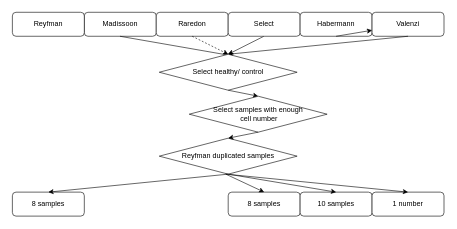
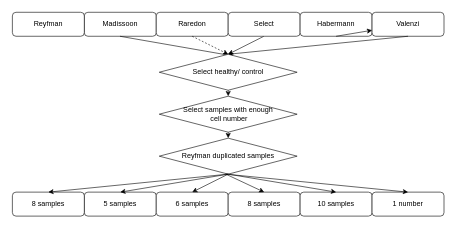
- <mxCell id="15" value="Select samples with enough&lt;br&gt;&amp;nbsp;cell number" style="rhombus;whiteSpace=wrap;html=1;" vertex="1" parent="1"><mxGeometry x="315" y="160" width="230" height="60" as="geometry" /></mxCell>
+ <mxCell id="15" value="Select samples with enough&lt;br&gt;&amp;nbsp;cell number" style="rhombus;whiteSpace=wrap;html=1;" vertex="1" parent="1"><mxGeometry x="265" y="160" width="230" height="60" as="geometry" /></mxCell>
+ <mxCell id="26" value="" style="endArrow=classic;html=1;exitX=0.5;exitY=1;exitDx=0;exitDy=0;entryX=0.5;entryY=0;entryDx=0;entryDy=0;" edge="1" parent="1" source="16" target="19"><mxGeometry width="50" height="50" relative="1" as="geometry"><mxPoint x="390" y="300" as="sourcePoint" /><mxPoint x="210" y="330" as="targetPoint" /></mxGeometry></mxCell>
+ <mxCell id="25" value="" style="endArrow=classic;html=1;exitX=0.5;exitY=1;exitDx=0;exitDy=0;entryX=0.5;entryY=0;entryDx=0;entryDy=0;" edge="1" parent="1" source="16" target="18"><mxGeometry width="50" height="50" relative="1" as="geometry"><mxPoint x="390" y="300" as="sourcePoint" /><mxPoint x="90" y="330" as="targetPoint" /></mxGeometry></mxCell>
+ <mxCell id="18" value="5 samples" style="rounded=1;whiteSpace=wrap;html=1;fontSize=12;glass=0;strokeWidth=1;shadow=0;" vertex="1" parent="1"><mxGeometry x="140" y="320" width="120" height="40" as="geometry" /></mxCell>
+ <mxCell id="19" value="6 samples" style="rounded=1;whiteSpace=wrap;html=1;fontSize=12;glass=0;strokeWidth=1;shadow=0;" vertex="1" parent="1"><mxGeometry x="260" y="320" width="120" height="40" as="geometry" /></mxCell>
